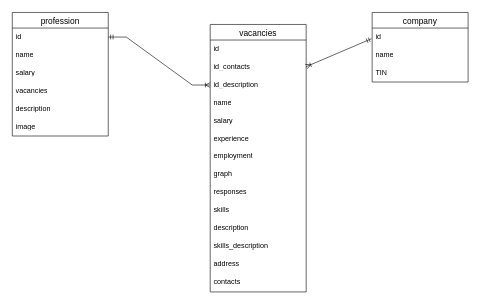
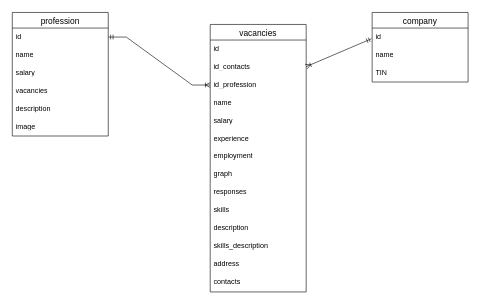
- <mxCell id="12" value="id_description" style="text;strokeColor=none;fillColor=none;spacingLeft=4;spacingRight=4;overflow=hidden;rotatable=0;points=[[0,0.5],[1,0.5]];portConstraint=eastwest;fontSize=12;whiteSpace=wrap;html=1;" vertex="1" parent="9"><mxGeometry y="86" width="160" height="30" as="geometry" /></mxCell>
+ <mxCell id="12" value="id_profession" style="text;strokeColor=none;fillColor=none;spacingLeft=4;spacingRight=4;overflow=hidden;rotatable=0;points=[[0,0.5],[1,0.5]];portConstraint=eastwest;fontSize=12;whiteSpace=wrap;html=1;" vertex="1" parent="9"><mxGeometry y="86" width="160" height="30" as="geometry" /></mxCell>
